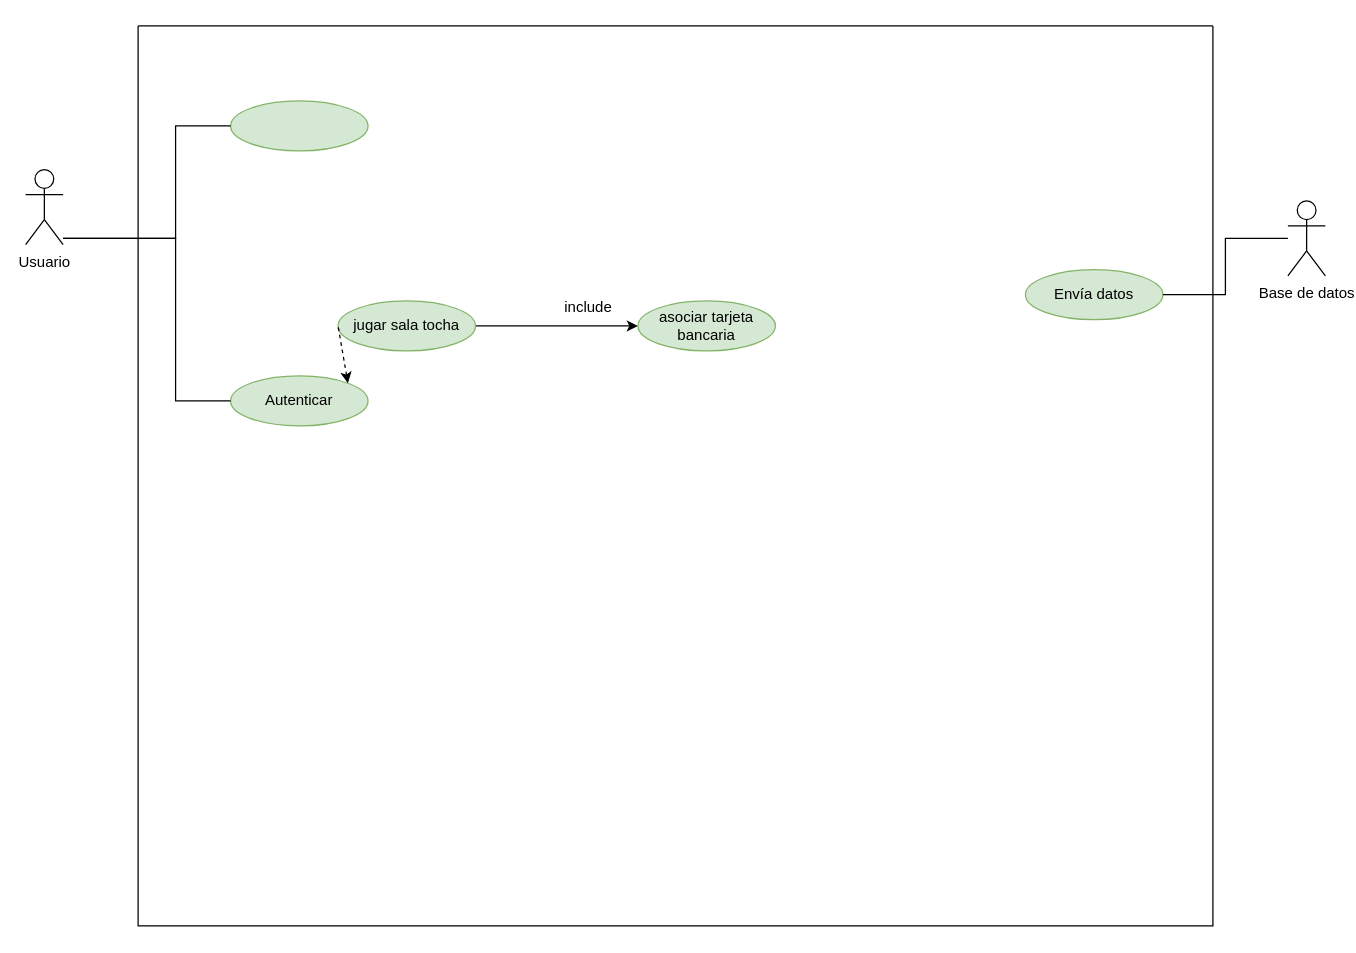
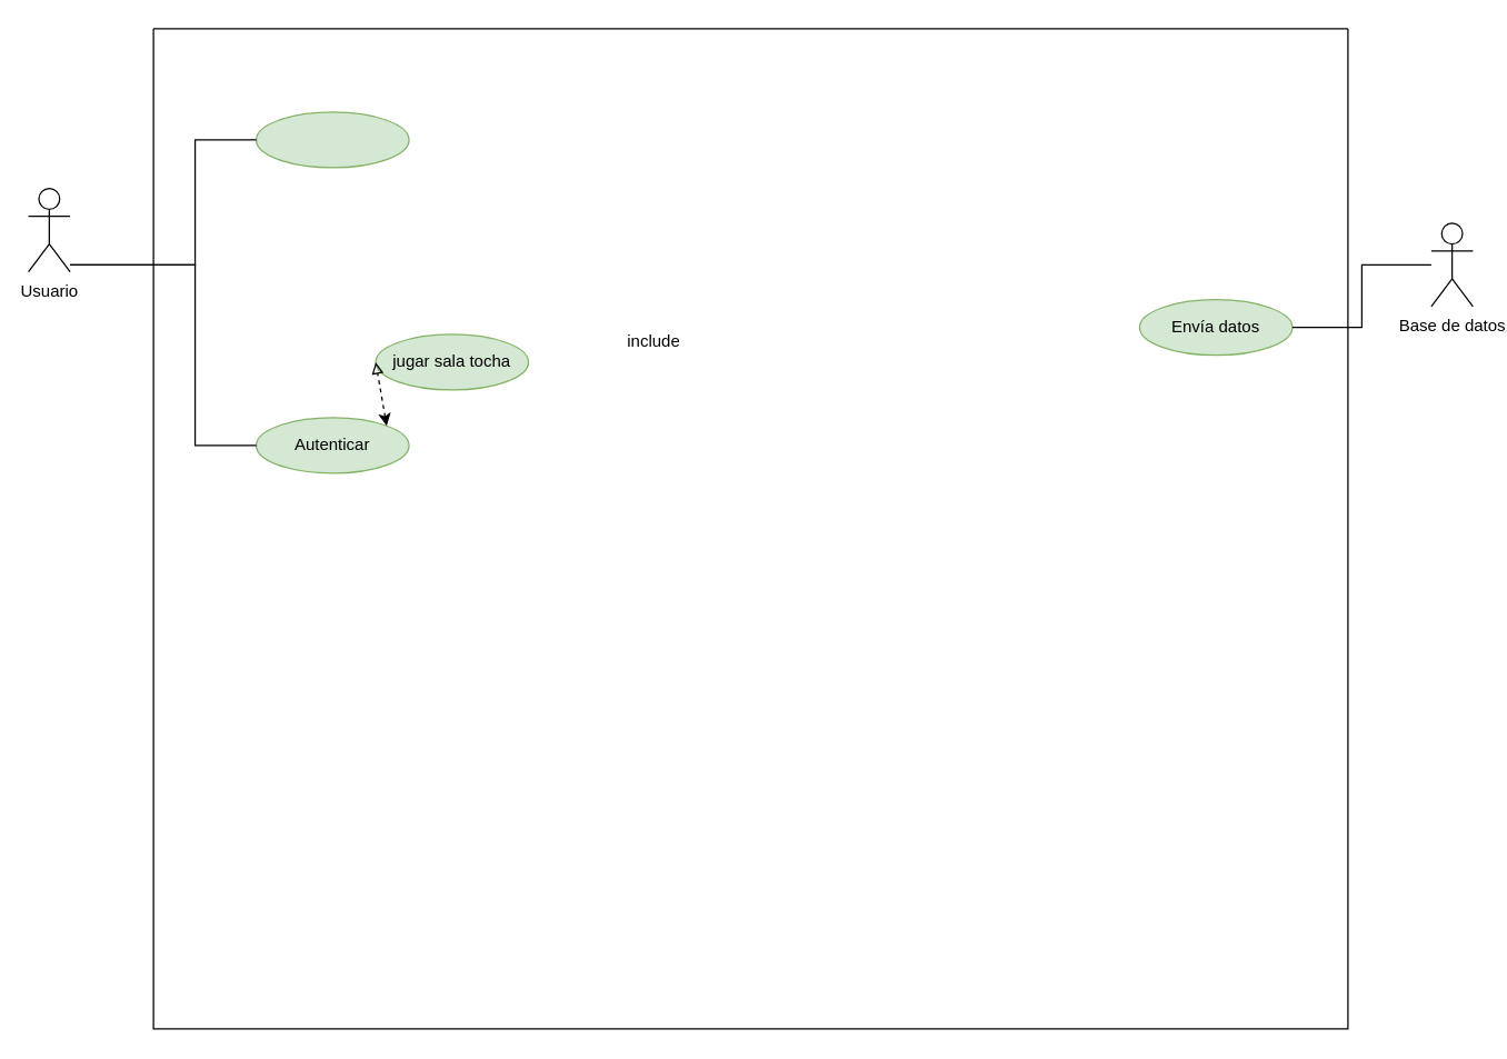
- <mxCell id="5" style="edgeStyle=orthogonalEdgeStyle;rounded=0;orthogonalLoop=1;jettySize=auto;html=1;entryX=0;entryY=0.5;entryDx=0;entryDy=0;" edge="1" parent="2" source="6" target="9"><mxGeometry relative="1" as="geometry" /></mxCell>
- <mxCell id="9" value="asociar tarjeta bancaria" style="ellipse;whiteSpace=wrap;html=1;fillColor=#d5e8d4;strokeColor=#82b366;" vertex="1" parent="2"><mxGeometry x="400" y="220" width="110" height="40" as="geometry" /></mxCell>
- <mxCell id="7" value="" style="endArrow=none;html=1;rounded=0;entryX=0;entryY=0.5;entryDx=0;entryDy=0;exitX=1;exitY=0;exitDx=0;exitDy=0;endFill=0;startArrow=classic;startFill=1;dashed=1;" edge="1" parent="2" source="3" target="6"><mxGeometry width="50" height="50" relative="1" as="geometry"><mxPoint x="230" y="320" as="sourcePoint" /><mxPoint x="280" y="270" as="targetPoint" /></mxGeometry></mxCell>
+ <mxCell id="7" value="" style="endArrow=block;html=1;rounded=0;entryX=0;entryY=0.5;entryDx=0;entryDy=0;exitX=1;exitY=0;exitDx=0;exitDy=0;endFill=0;startArrow=classic;startFill=1;dashed=1;" edge="1" parent="2" source="3" target="6"><mxGeometry width="50" height="50" relative="1" as="geometry"><mxPoint x="230" y="320" as="sourcePoint" /><mxPoint x="280" y="270" as="targetPoint" /></mxGeometry></mxCell>
